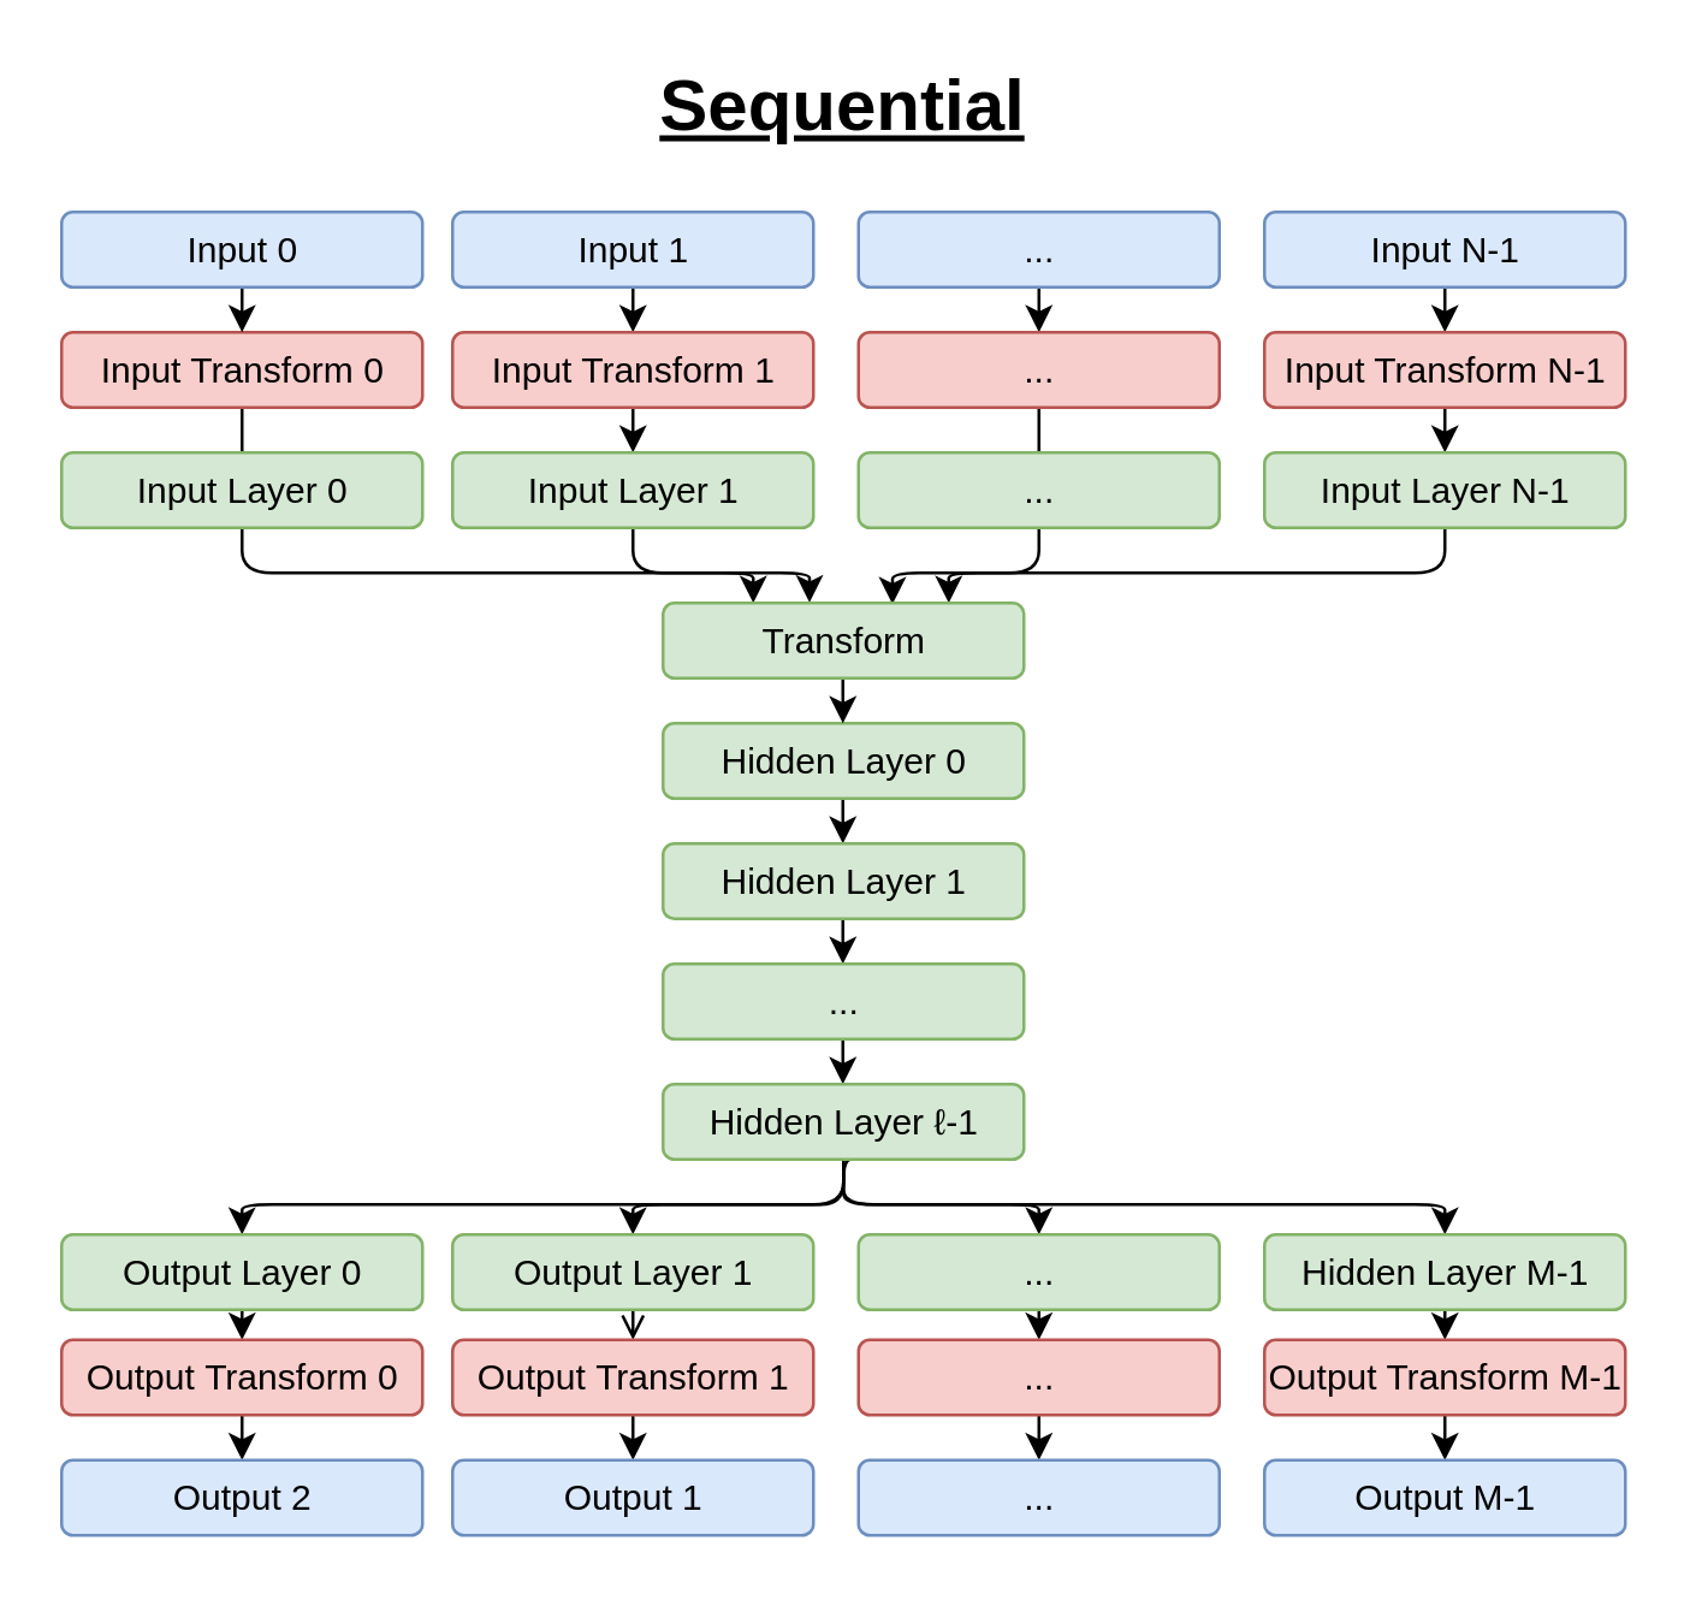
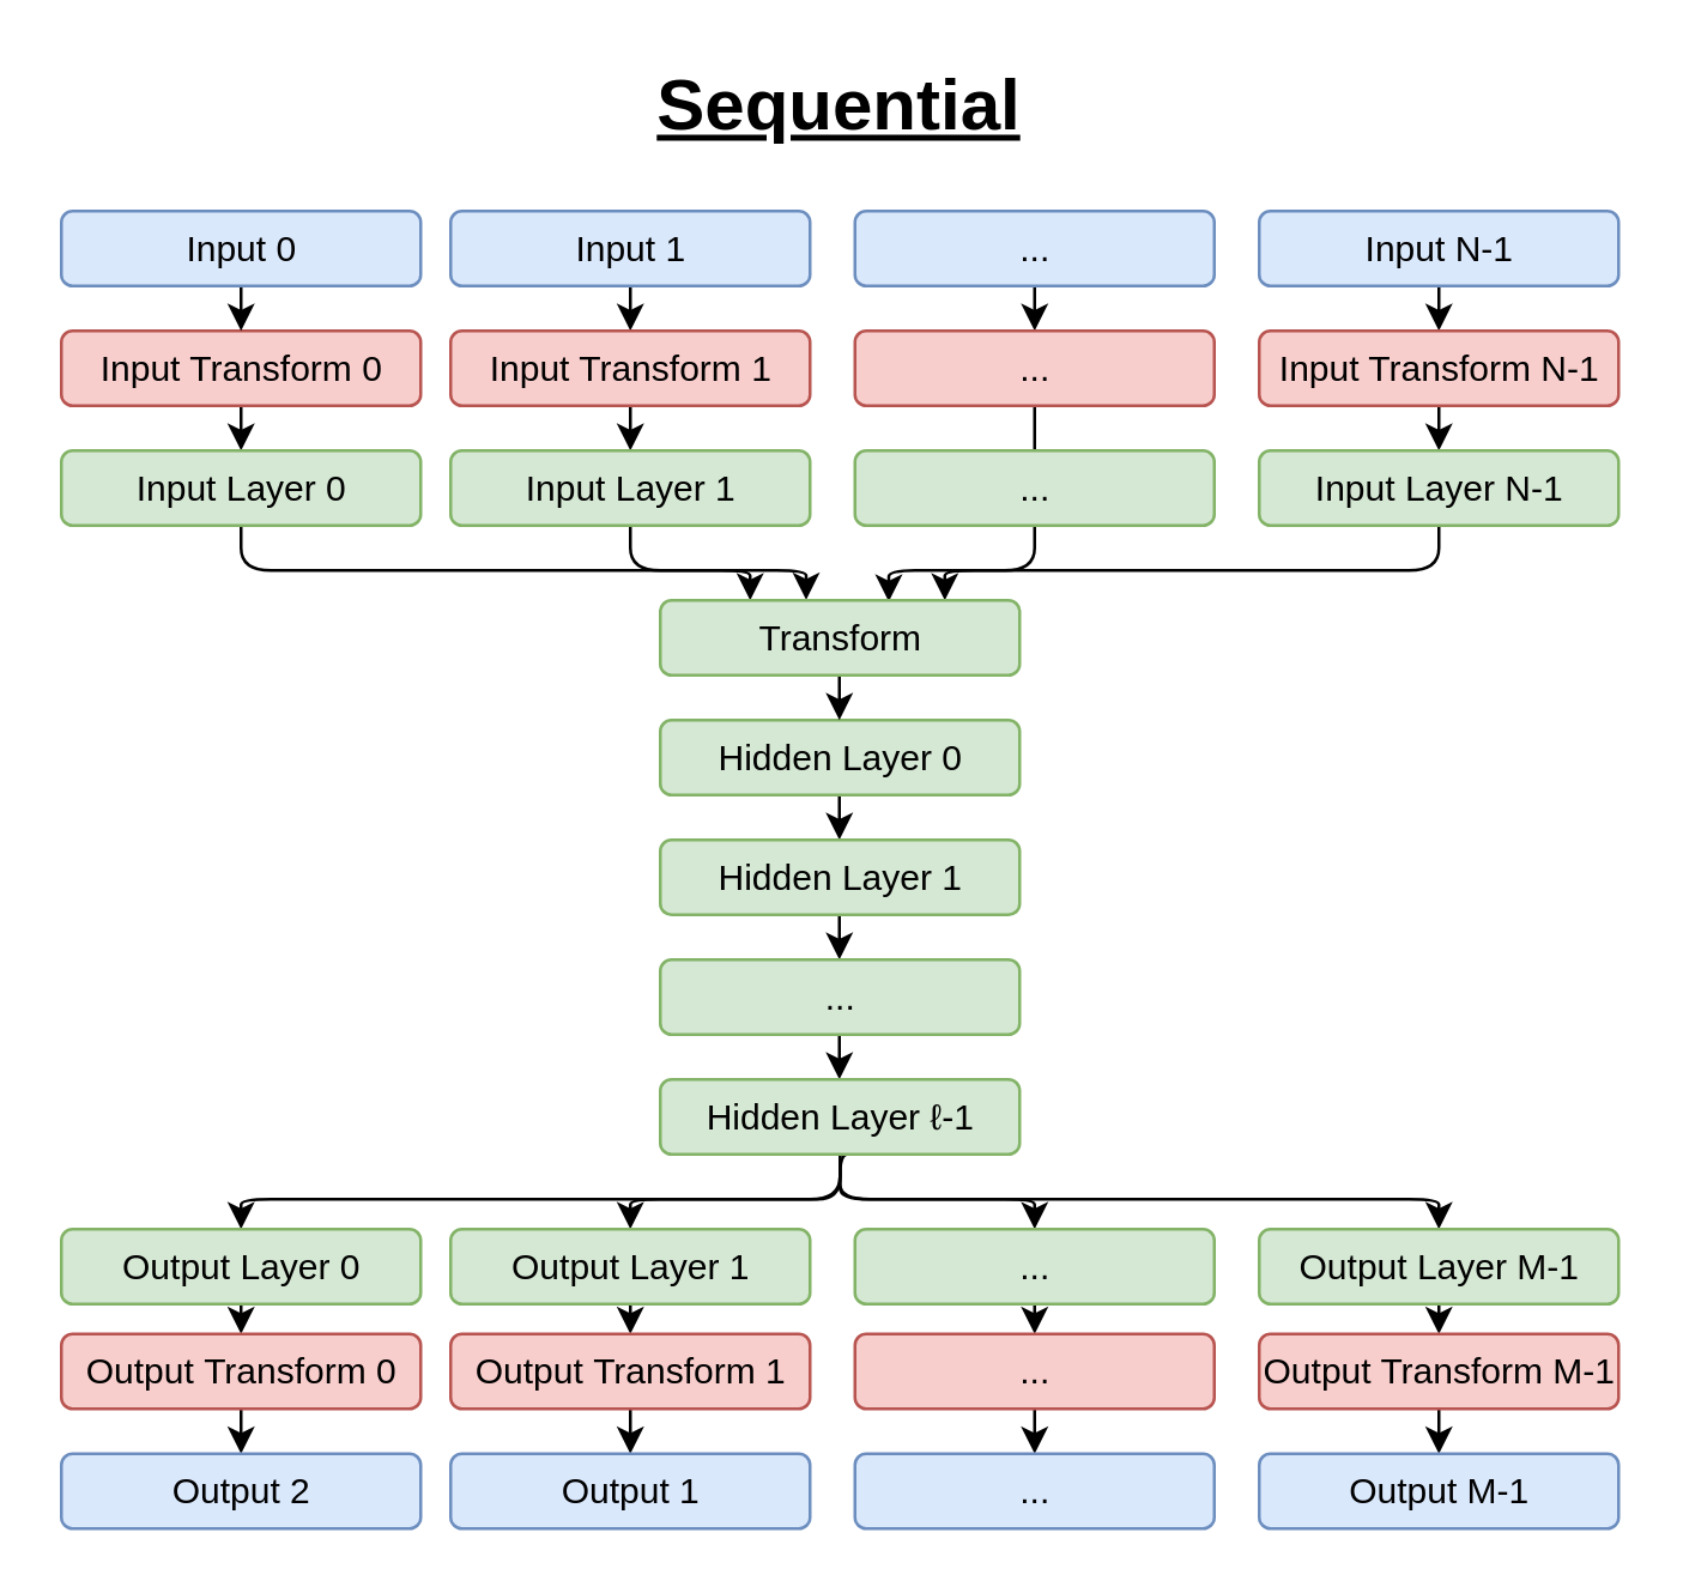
- <mxCell id="9" style="edgeStyle=orthogonalEdgeStyle;rounded=1;orthogonalLoop=1;jettySize=auto;html=1;exitX=0.5;exitY=1;exitDx=0;exitDy=0;entryX=0.5;entryY=0;entryDx=0;entryDy=0;endArrow=none;" parent="1" source="10" target="26" edge="1"><mxGeometry relative="1" as="geometry" /></mxCell>
+ <mxCell id="9" style="edgeStyle=orthogonalEdgeStyle;rounded=1;orthogonalLoop=1;jettySize=auto;html=1;exitX=0.5;exitY=1;exitDx=0;exitDy=0;entryX=0.5;entryY=0;entryDx=0;entryDy=0;" parent="1" source="10" target="26" edge="1"><mxGeometry relative="1" as="geometry" /></mxCell>
- <mxCell id="43" value="Hidden&amp;nbsp;Layer M-1" style="html=1;fillColor=#d5e8d4;strokeColor=#82b366;rounded=1;" parent="1" vertex="1"><mxGeometry x="420" y="410" width="120" height="25" as="geometry" /></mxCell>
+ <mxCell id="43" value="Output&amp;nbsp;Layer M-1" style="html=1;fillColor=#d5e8d4;strokeColor=#82b366;rounded=1;" parent="1" vertex="1"><mxGeometry x="420" y="410" width="120" height="25" as="geometry" /></mxCell>
- <mxCell id="40" style="edgeStyle=orthogonalEdgeStyle;rounded=1;orthogonalLoop=1;jettySize=auto;html=1;exitX=0.5;exitY=1;exitDx=0;exitDy=0;entryX=0.5;entryY=0;entryDx=0;entryDy=0;endArrow=open;" parent="1" source="41" target="51" edge="1"><mxGeometry relative="1" as="geometry"><mxPoint x="210" y="455" as="sourcePoint" /></mxGeometry></mxCell>
+ <mxCell id="40" style="edgeStyle=orthogonalEdgeStyle;rounded=1;orthogonalLoop=1;jettySize=auto;html=1;exitX=0.5;exitY=1;exitDx=0;exitDy=0;entryX=0.5;entryY=0;entryDx=0;entryDy=0;" parent="1" source="41" target="51" edge="1"><mxGeometry relative="1" as="geometry"><mxPoint x="210" y="455" as="sourcePoint" /></mxGeometry></mxCell>
